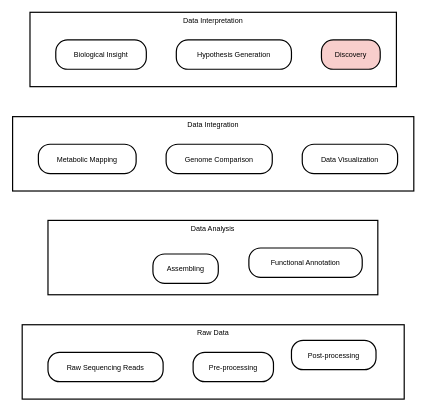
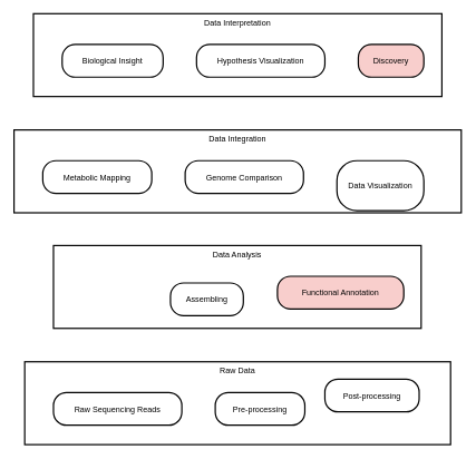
- <mxCell id="4" value="Hypothesis Generation" style="rounded=1;arcSize=40;strokeWidth=2" vertex="1" parent="2"><mxGeometry x="244" y="46" width="192" height="49" as="geometry" /></mxCell>
+ <mxCell id="4" value="Hypothesis Visualization" style="rounded=1;arcSize=40;strokeWidth=2" vertex="1" parent="2"><mxGeometry x="244" y="46" width="192" height="49" as="geometry" /></mxCell>
- <mxCell id="9" value="Data Visualization" style="rounded=1;arcSize=40;strokeWidth=2" vertex="1" parent="6"><mxGeometry x="483" y="46" width="159" height="49" as="geometry" /></mxCell>
+ <mxCell id="9" value="Data Visualization" style="rounded=1;arcSize=40;strokeWidth=2" vertex="1" parent="6"><mxGeometry x="483" y="46" width="130" height="75" as="geometry" /></mxCell>
- <mxCell id="12" value="Functional Annotation" style="rounded=1;arcSize=40;strokeWidth=2" vertex="1" parent="10"><mxGeometry x="335" y="46" width="189" height="49" as="geometry" /></mxCell>
+ <mxCell id="12" value="Functional Annotation" style="rounded=1;arcSize=40;strokeWidth=2;fillColor=#f8cecc;" vertex="1" parent="10"><mxGeometry x="335" y="46" width="189" height="49" as="geometry" /></mxCell>
